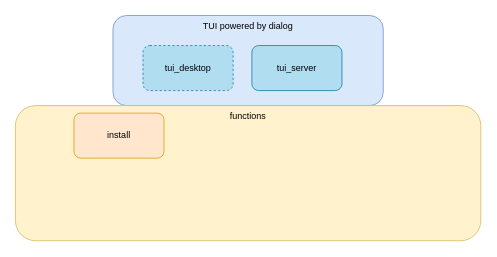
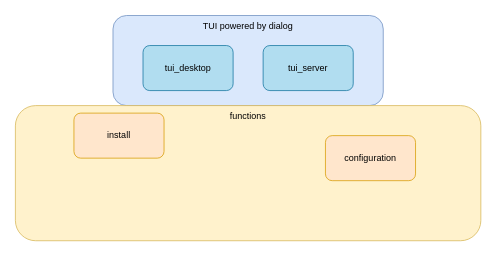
- <mxCell id="4" value="tui_desktop" style="rounded=1;whiteSpace=wrap;html=1;fillColor=#b1ddf0;strokeColor=#10739e;dashed=1;" vertex="1" parent="1"><mxGeometry x="190" y="60" width="120" height="60" as="geometry" /></mxCell>
+ <mxCell id="4" value="tui_desktop" style="rounded=1;whiteSpace=wrap;html=1;fillColor=#b1ddf0;strokeColor=#10739e;" vertex="1" parent="1"><mxGeometry x="190" y="60" width="120" height="60" as="geometry" /></mxCell>
- <mxCell id="5" value="tui_server" style="rounded=1;whiteSpace=wrap;html=1;fillColor=#b1ddf0;strokeColor=#10739e;" vertex="1" parent="1"><mxGeometry x="335" y="60" width="120" height="60" as="geometry" /></mxCell>
+ <mxCell id="5" value="tui_server" style="rounded=1;whiteSpace=wrap;html=1;fillColor=#b1ddf0;strokeColor=#10739e;" vertex="1" parent="1"><mxGeometry x="350" y="60" width="120" height="60" as="geometry" /></mxCell>
+ <mxCell id="9" value="configuration" style="rounded=1;whiteSpace=wrap;html=1;fillColor=#ffe6cc;strokeColor=#d79b00;" vertex="1" parent="1"><mxGeometry x="433" y="180" width="120" height="60" as="geometry" /></mxCell>
